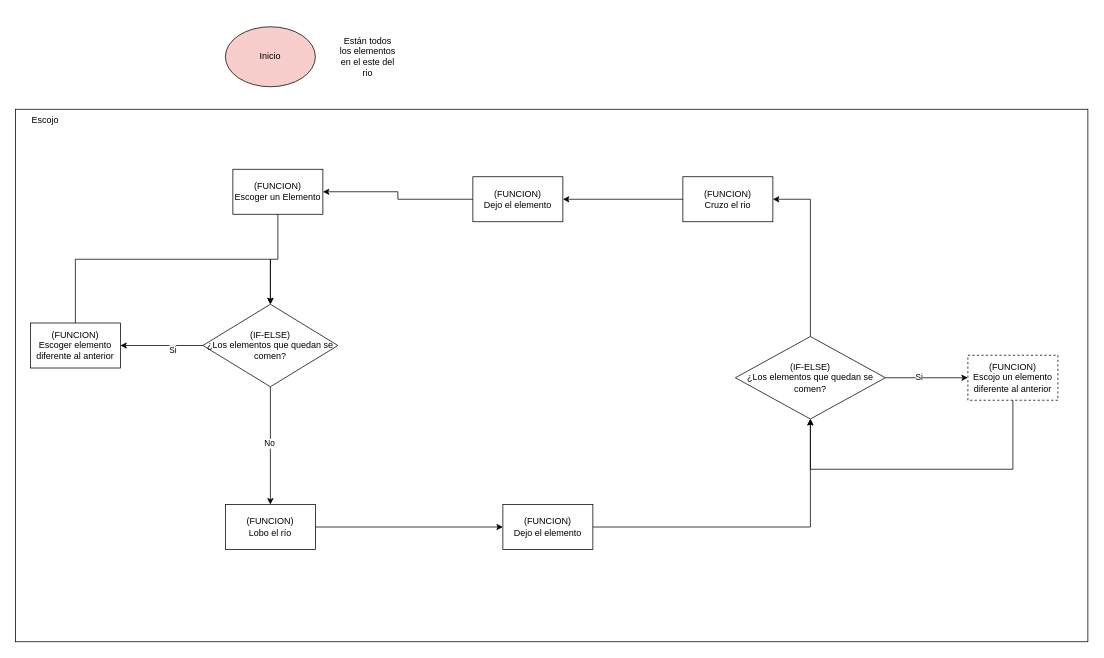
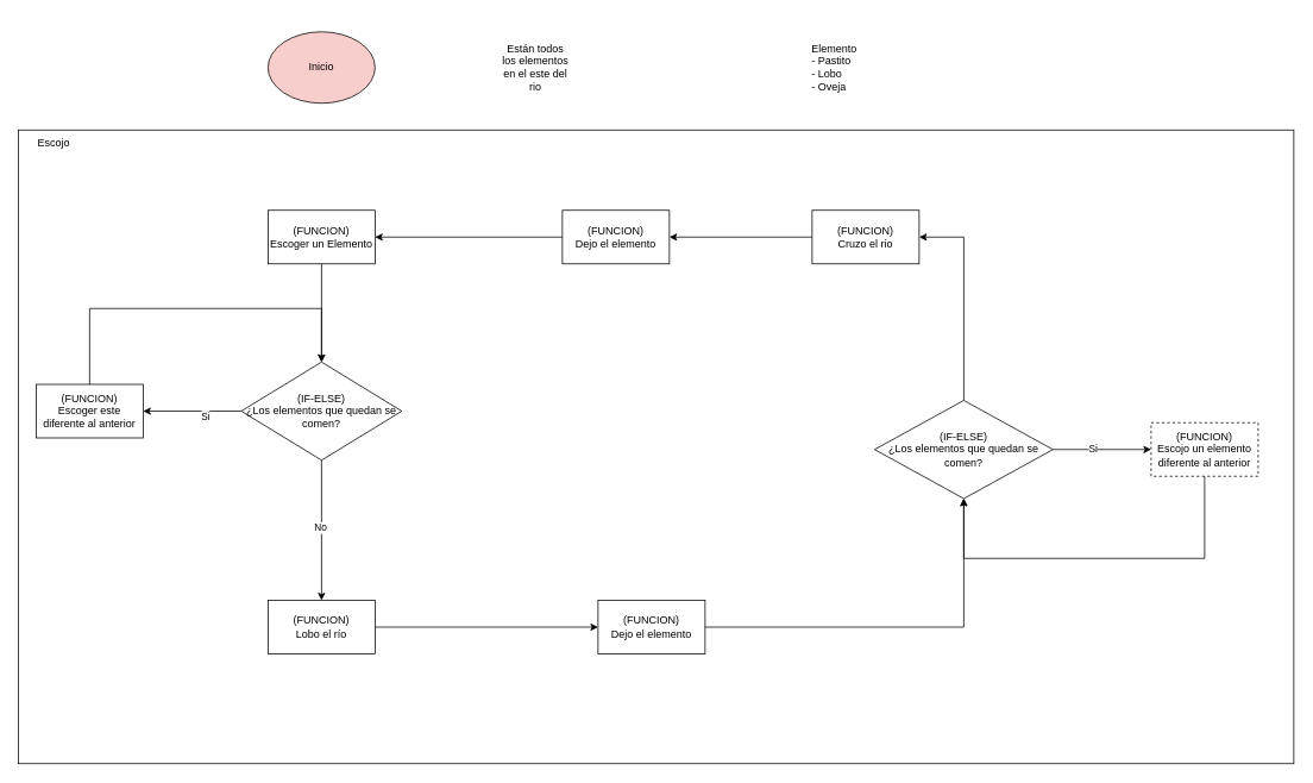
- <mxCell id="4" value="Están todos los elementos en el este del rio" style="text;html=1;strokeColor=none;fillColor=none;align=center;verticalAlign=middle;whiteSpace=wrap;rounded=0;" vertex="1" parent="1"><mxGeometry x="450" y="60" width="80" height="30" as="geometry" /></mxCell>
+ <mxCell id="4" value="Están todos los elementos en el este del rio" style="text;html=1;strokeColor=none;fillColor=none;align=center;verticalAlign=middle;whiteSpace=wrap;rounded=0;" vertex="1" parent="1"><mxGeometry x="560" y="60" width="80" height="30" as="geometry" /></mxCell>
+ <mxCell id="3" value="Elemento&lt;br&gt;&lt;div style=&quot;text-align: left;&quot;&gt;&lt;span style=&quot;background-color: initial;&quot;&gt;- Pastito&lt;/span&gt;&lt;/div&gt;&lt;div style=&quot;text-align: left;&quot;&gt;&lt;span style=&quot;background-color: initial;&quot;&gt;- Lobo&lt;/span&gt;&lt;/div&gt;&lt;div style=&quot;text-align: left;&quot;&gt;&lt;span style=&quot;background-color: initial;&quot;&gt;- Oveja&lt;/span&gt;&lt;/div&gt;" style="text;html=1;strokeColor=none;fillColor=none;align=center;verticalAlign=middle;whiteSpace=wrap;rounded=0;" vertex="1" parent="1"><mxGeometry x="890" y="20" width="90" height="110" as="geometry" /></mxCell>
- <mxCell id="8" value="(FUNCION)&lt;br&gt;Escoger un Elemento" style="rounded=0;whiteSpace=wrap;html=1;fillColor=none;" vertex="1" parent="1"><mxGeometry x="310" y="225" width="120" height="60" as="geometry" /></mxCell>
+ <mxCell id="8" value="(FUNCION)&lt;br&gt;Escoger un Elemento" style="rounded=0;whiteSpace=wrap;html=1;fillColor=none;" vertex="1" parent="1"><mxGeometry x="300" y="235" width="120" height="60" as="geometry" /></mxCell>
- <mxCell id="17" value="(FUNCION)&lt;br&gt;Escoger elemento diferente al anterior" style="whiteSpace=wrap;html=1;fillColor=none;rounded=0;" vertex="1" parent="1"><mxGeometry x="40" y="430" width="120" height="60" as="geometry" /></mxCell>
+ <mxCell id="17" value="(FUNCION)&lt;br&gt;Escoger este diferente al anterior" style="whiteSpace=wrap;html=1;fillColor=none;rounded=0;" vertex="1" parent="1"><mxGeometry x="40" y="430" width="120" height="60" as="geometry" /></mxCell>
